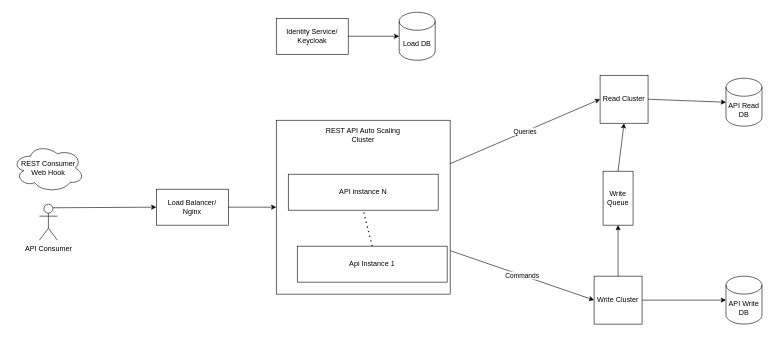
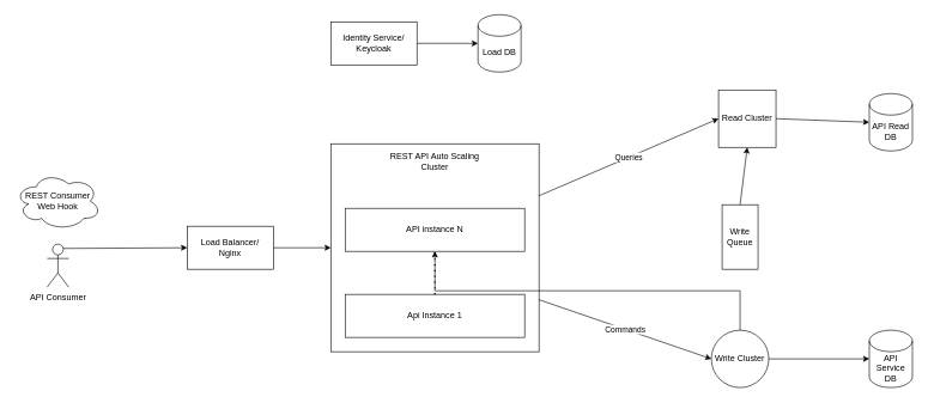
- <mxCell id="21" style="edgeStyle=orthogonalEdgeStyle;rounded=0;orthogonalLoop=1;jettySize=auto;html=1;exitX=0.5;exitY=0;exitDx=0;exitDy=0;entryX=0.5;entryY=1;entryDx=0;entryDy=0;" edge="1" parent="1" source="22" target="19"><mxGeometry relative="1" as="geometry" /></mxCell>
+ <mxCell id="21" style="edgeStyle=orthogonalEdgeStyle;rounded=0;orthogonalLoop=1;jettySize=auto;html=1;exitX=0.5;exitY=0;exitDx=0;exitDy=0;" edge="1" parent="1" source="22" target="8"><mxGeometry relative="1" as="geometry" /></mxCell>
- <mxCell id="7" value="Api Instance 1" style="rounded=0;whiteSpace=wrap;html=1;" parent="4" vertex="1"><mxGeometry x="35" y="210" width="250" height="60" as="geometry" /></mxCell>
+ <mxCell id="7" value="Api Instance 1" style="rounded=0;whiteSpace=wrap;html=1;" parent="4" vertex="1"><mxGeometry x="20" y="210" width="250" height="60" as="geometry" /></mxCell>
- <mxCell id="22" value="Write Cluster" style="whiteSpace=wrap;html=1;aspect=fixed;" vertex="1" parent="1"><mxGeometry x="990" y="460" width="80" height="80" as="geometry" /></mxCell>
+ <mxCell id="22" value="Write Cluster" style="ellipse;whiteSpace=wrap;html=1;aspect=fixed;" vertex="1" parent="1"><mxGeometry x="990" y="460" width="80" height="80" as="geometry" /></mxCell>
- <mxCell id="3" value="API Write DB" style="shape=cylinder3;whiteSpace=wrap;html=1;boundedLbl=1;backgroundOutline=1;size=15;" parent="1" vertex="1"><mxGeometry x="1210" y="460" width="60" height="80" as="geometry" /></mxCell>
+ <mxCell id="3" value="API Service DB" style="shape=cylinder3;whiteSpace=wrap;html=1;boundedLbl=1;backgroundOutline=1;size=15;" parent="1" vertex="1"><mxGeometry x="1210" y="460" width="60" height="80" as="geometry" /></mxCell>
